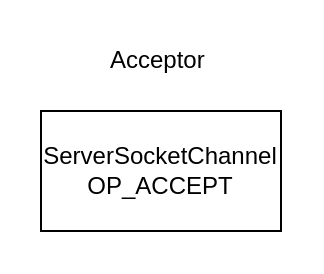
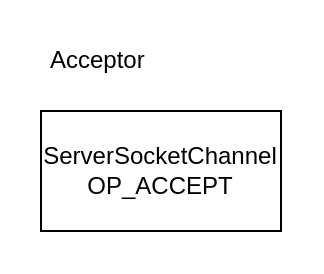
- <mxCell id="3" value="Acceptor" style="text;html=1;resizable=0;points=[];autosize=1;align=left;verticalAlign=top;spacingTop=-4;" vertex="1" parent="1"><mxGeometry x="53" y="20" width="60" height="20" as="geometry" /></mxCell>
+ <mxCell id="3" value="Acceptor" style="text;html=1;resizable=0;points=[];autosize=1;align=left;verticalAlign=top;spacingTop=-4;" vertex="1" parent="1"><mxGeometry x="23" y="20" width="60" height="20" as="geometry" /></mxCell>
